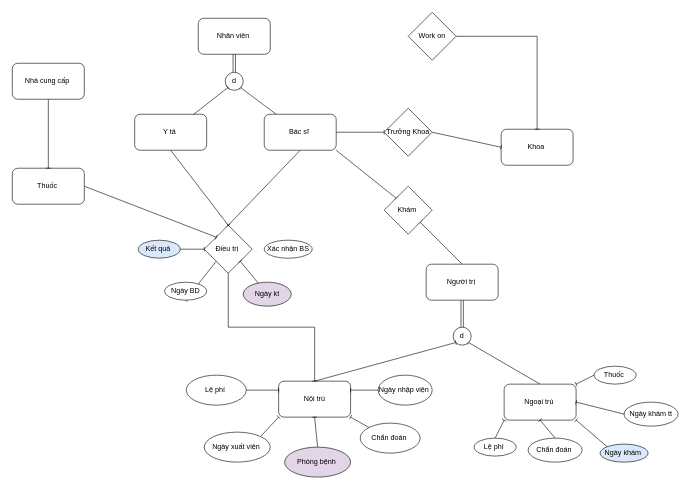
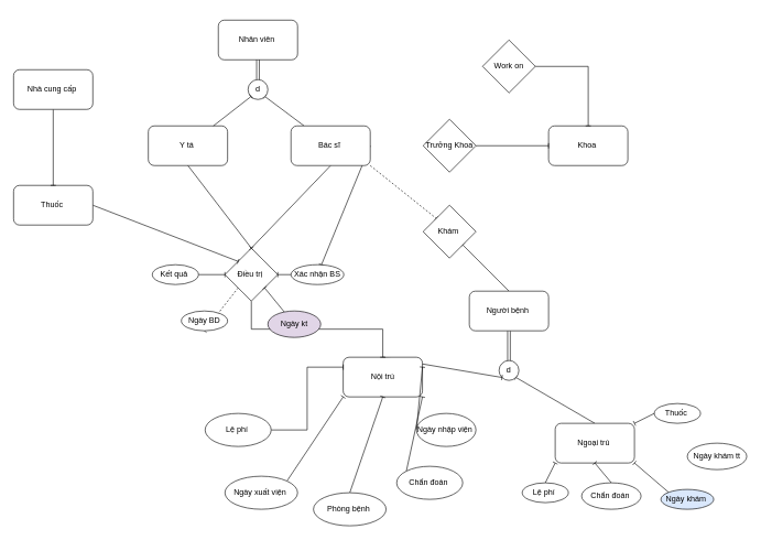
- <mxCell id="19" value="Work on" style="rhombus;whiteSpace=wrap;html=1;" vertex="1" parent="1"><mxGeometry x="680" y="20" width="80" height="80" as="geometry" /></mxCell>
+ <mxCell id="19" value="Work on" style="rhombus;whiteSpace=wrap;html=1;" vertex="1" parent="1"><mxGeometry x="730" y="60" width="80" height="80" as="geometry" /></mxCell>
- <mxCell id="9" style="rounded=0;orthogonalLoop=1;jettySize=auto;html=1;exitX=1;exitY=0.5;exitDx=0;exitDy=0;entryX=0;entryY=0.5;entryDx=0;entryDy=0;endArrow=baseDash;endFill=0;" edge="1" parent="1" source="12" target="17"><mxGeometry relative="1" as="geometry" /></mxCell>
+ <mxCell id="9" style="rounded=0;orthogonalLoop=1;jettySize=auto;html=1;exitX=1;exitY=0.5;exitDx=0;exitDy=0;endArrow=baseDash;endFill=0;" edge="1" parent="1" source="12" target="51"><mxGeometry relative="1" as="geometry" /></mxCell>
- <mxCell id="2" value="Khoa&amp;nbsp;" style="rounded=1;whiteSpace=wrap;html=1;" vertex="1" parent="1"><mxGeometry x="835" y="215" width="120" height="60" as="geometry" /></mxCell>
+ <mxCell id="2" value="Khoa&amp;nbsp;" style="rounded=1;whiteSpace=wrap;html=1;" vertex="1" parent="1"><mxGeometry x="830" y="190" width="120" height="60" as="geometry" /></mxCell>
- <mxCell id="10" style="rounded=0;orthogonalLoop=1;jettySize=auto;html=1;exitX=1;exitY=1;exitDx=0;exitDy=0;entryX=0;entryY=0;entryDx=0;entryDy=0;endArrow=baseDash;endFill=0;" edge="1" parent="1" source="12" target="20"><mxGeometry relative="1" as="geometry" /></mxCell>
+ <mxCell id="10" style="rounded=0;orthogonalLoop=1;jettySize=auto;html=1;exitX=1;exitY=1;exitDx=0;exitDy=0;entryX=0;entryY=0;entryDx=0;entryDy=0;endArrow=baseDash;endFill=0;dashed=1;" edge="1" parent="1" source="12" target="20"><mxGeometry relative="1" as="geometry" /></mxCell>
- <mxCell id="53" value="Kết quả&amp;nbsp;" style="ellipse;whiteSpace=wrap;html=1;fillColor=#dae8fc;" vertex="1" parent="1"><mxGeometry x="230" y="400" width="70" height="30" as="geometry" /></mxCell>
+ <mxCell id="53" value="Kết quả&amp;nbsp;" style="ellipse;whiteSpace=wrap;html=1;" vertex="1" parent="1"><mxGeometry x="230" y="400" width="70" height="30" as="geometry" /></mxCell>
+ <mxCell id="50" style="rounded=0;orthogonalLoop=1;jettySize=auto;html=1;exitX=0;exitY=0.5;exitDx=0;exitDy=0;entryX=1;entryY=0.5;entryDx=0;entryDy=0;endArrow=baseDash;endFill=0;" edge="1" parent="1" source="51" target="38"><mxGeometry relative="1" as="geometry" /></mxCell>
- <mxCell id="37" style="rounded=0;orthogonalLoop=1;jettySize=auto;html=1;exitX=0;exitY=1;exitDx=0;exitDy=0;entryX=0.5;entryY=1;entryDx=0;entryDy=0;endArrow=baseDash;endFill=0;" edge="1" parent="1" source="38" target="49"><mxGeometry relative="1" as="geometry" /></mxCell>
+ <mxCell id="37" style="rounded=0;orthogonalLoop=1;jettySize=auto;html=1;exitX=0;exitY=1;exitDx=0;exitDy=0;entryX=0.5;entryY=1;entryDx=0;entryDy=0;endArrow=baseDash;endFill=0;dashed=1;" edge="1" parent="1" source="38" target="49"><mxGeometry relative="1" as="geometry" /></mxCell>
- <mxCell id="6" value="Người trị&amp;nbsp;" style="rounded=1;whiteSpace=wrap;html=1;" vertex="1" parent="1"><mxGeometry x="710" y="440" width="120" height="60" as="geometry" /></mxCell>
+ <mxCell id="6" value="Người bệnh&amp;nbsp;" style="rounded=1;whiteSpace=wrap;html=1;" vertex="1" parent="1"><mxGeometry x="710" y="440" width="120" height="60" as="geometry" /></mxCell>
- <mxCell id="25" value="Nội trú" style="rounded=1;whiteSpace=wrap;html=1;" vertex="1" parent="1"><mxGeometry x="464" y="635" width="120" height="60" as="geometry" /></mxCell>
+ <mxCell id="25" value="Nội trú" style="rounded=1;whiteSpace=wrap;html=1;" vertex="1" parent="1"><mxGeometry x="519" y="540" width="120" height="60" as="geometry" /></mxCell>
- <mxCell id="30" style="rounded=0;orthogonalLoop=1;jettySize=auto;html=1;exitX=0;exitY=0.5;exitDx=0;exitDy=0;entryX=1;entryY=0.5;entryDx=0;entryDy=0;endArrow=baseDash;endFill=0;" edge="1" parent="1" source="31" target="24"><mxGeometry relative="1" as="geometry" /></mxCell>
- <mxCell id="44" value="Phòng bệnh&amp;nbsp;" style="ellipse;whiteSpace=wrap;html=1;fillColor=#e1d5e7;" vertex="1" parent="1"><mxGeometry x="474" y="745" width="110" height="50" as="geometry" /></mxCell>
+ <mxCell id="44" value="Phòng bệnh&amp;nbsp;" style="ellipse;whiteSpace=wrap;html=1;" vertex="1" parent="1"><mxGeometry x="474" y="745" width="110" height="50" as="geometry" /></mxCell>
